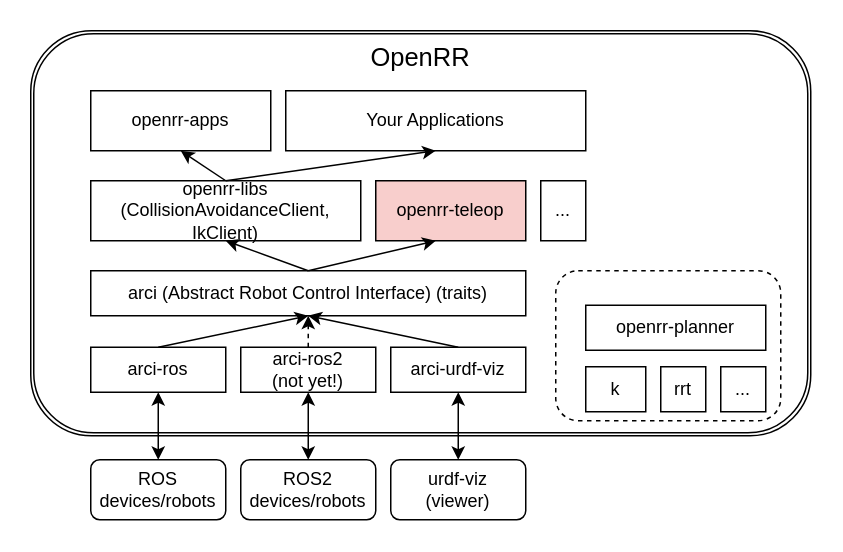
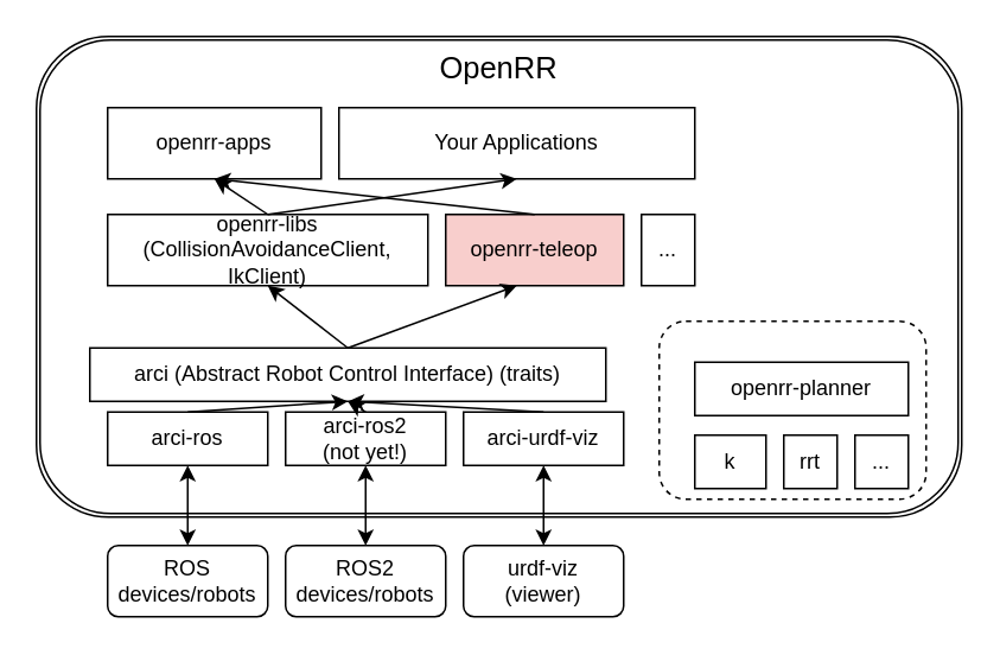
+ <mxCell id="30" value="" style="endArrow=classic;html=1;fontSize=17;entryX=0.5;entryY=1;entryDx=0;entryDy=0;exitX=0.5;exitY=0;exitDx=0;exitDy=0;" edge="1" parent="1" source="21" target="20"><mxGeometry width="50" height="50" relative="1" as="geometry"><mxPoint x="240" y="210" as="sourcePoint" /><mxPoint x="290" y="160" as="targetPoint" /></mxGeometry></mxCell>
- <mxCell id="4" value="arci (Abstract Robot Control Interface) (traits)" style="rounded=0;whiteSpace=wrap;html=1;" parent="1" vertex="1"><mxGeometry x="60" y="180" width="290" height="30" as="geometry" /></mxCell>
+ <mxCell id="4" value="arci (Abstract Robot Control Interface) (traits)" style="rounded=0;whiteSpace=wrap;html=1;" parent="1" vertex="1"><mxGeometry x="50" y="195" width="290" height="30" as="geometry" /></mxCell>
